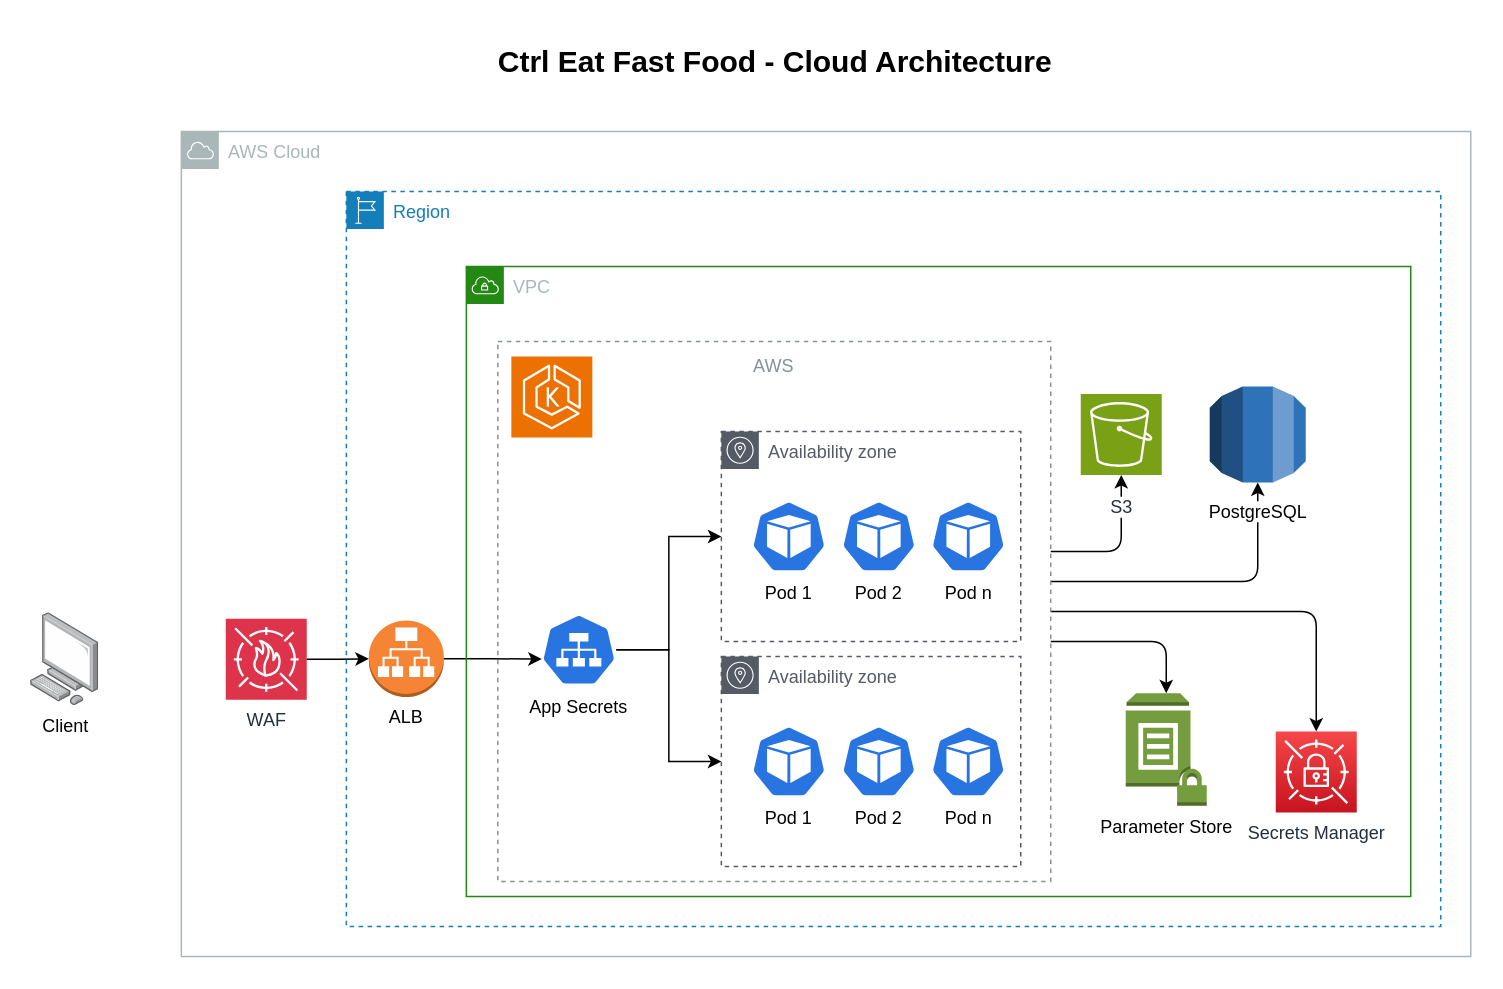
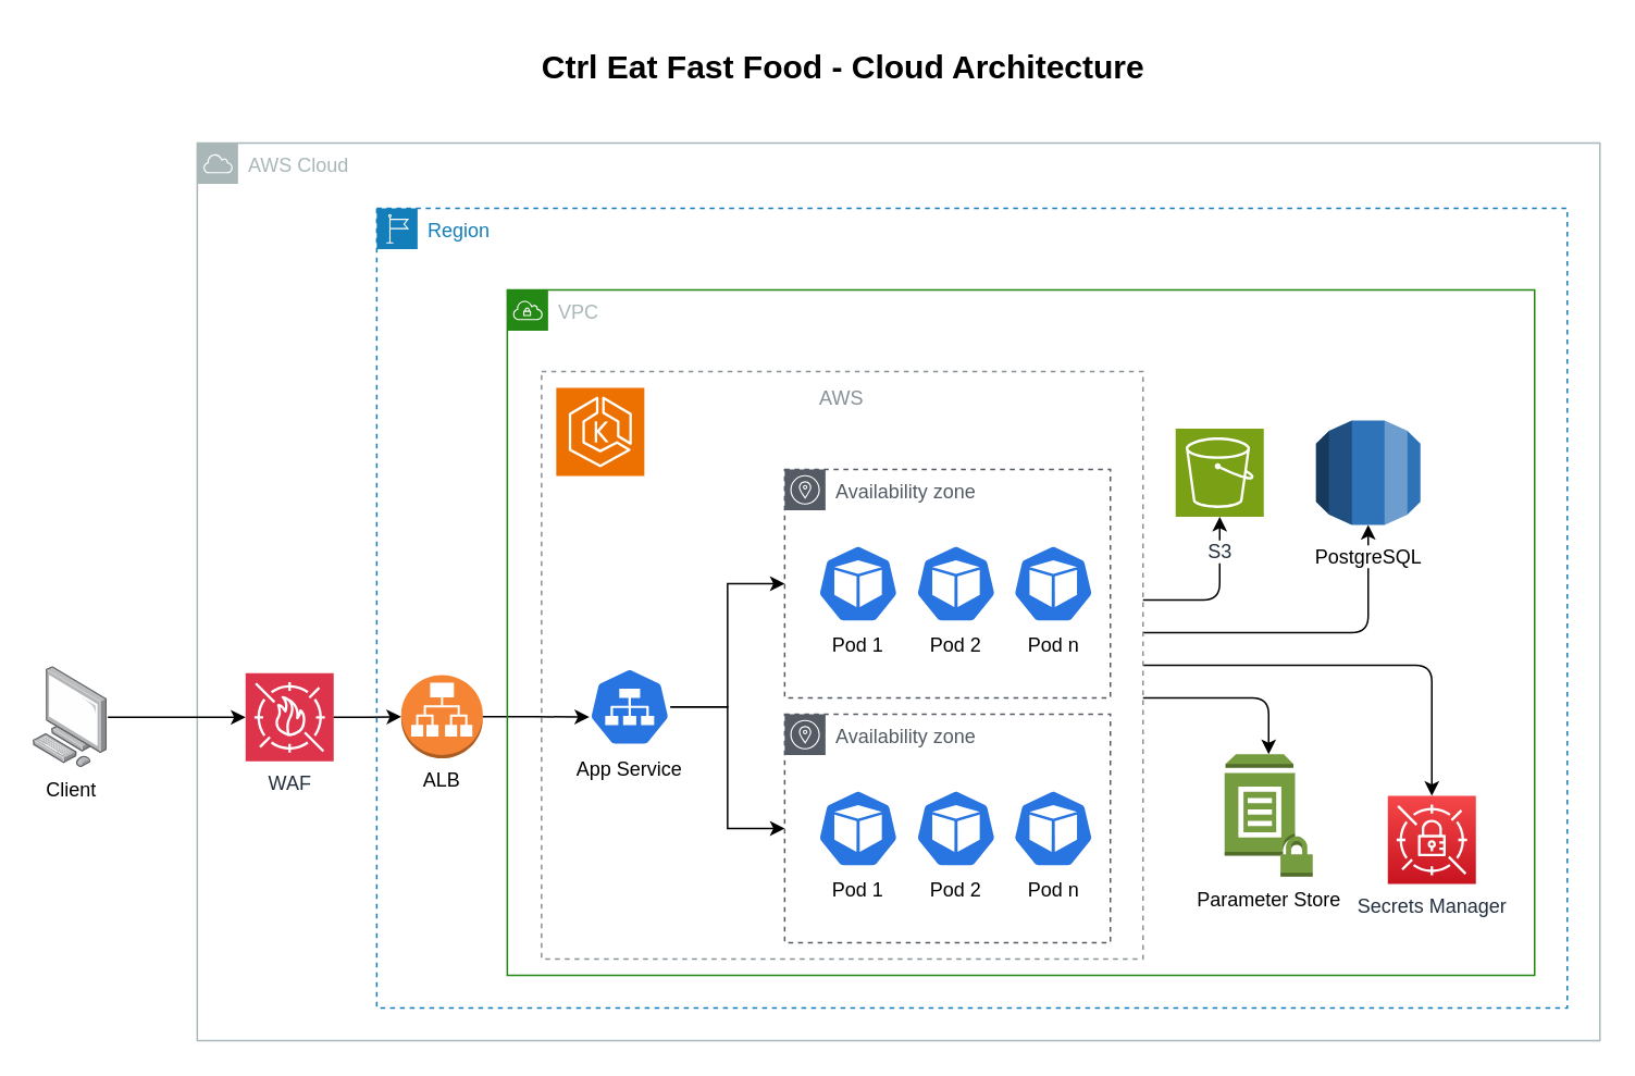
+ <mxCell id="23" style="edgeStyle=orthogonalEdgeStyle;rounded=0;orthogonalLoop=1;jettySize=auto;html=1;entryX=0;entryY=0.5;entryDx=0;entryDy=0;entryPerimeter=0;" parent="1" source="20" target="21" edge="1"><mxGeometry relative="1" as="geometry" /></mxCell>
- <mxCell id="12" value="App Secrets" style="sketch=0;html=1;dashed=0;whitespace=wrap;fillColor=#2875E2;strokeColor=#ffffff;points=[[0.005,0.63,0],[0.1,0.2,0],[0.9,0.2,0],[0.5,0,0],[0.995,0.63,0],[0.72,0.99,0],[0.5,1,0],[0.28,0.99,0]];verticalLabelPosition=bottom;align=center;verticalAlign=top;shape=mxgraph.kubernetes.icon;prIcon=svc" parent="1" vertex="1"><mxGeometry x="360.4" y="408.5" width="50" height="48" as="geometry" /></mxCell>
+ <mxCell id="12" value="App Service" style="sketch=0;html=1;dashed=0;whitespace=wrap;fillColor=#2875E2;strokeColor=#ffffff;points=[[0.005,0.63,0],[0.1,0.2,0],[0.9,0.2,0],[0.5,0,0],[0.995,0.63,0],[0.72,0.99,0],[0.5,1,0],[0.28,0.99,0]];verticalLabelPosition=bottom;align=center;verticalAlign=top;shape=mxgraph.kubernetes.icon;prIcon=svc" parent="1" vertex="1"><mxGeometry x="360.4" y="408.5" width="50" height="48" as="geometry" /></mxCell>
